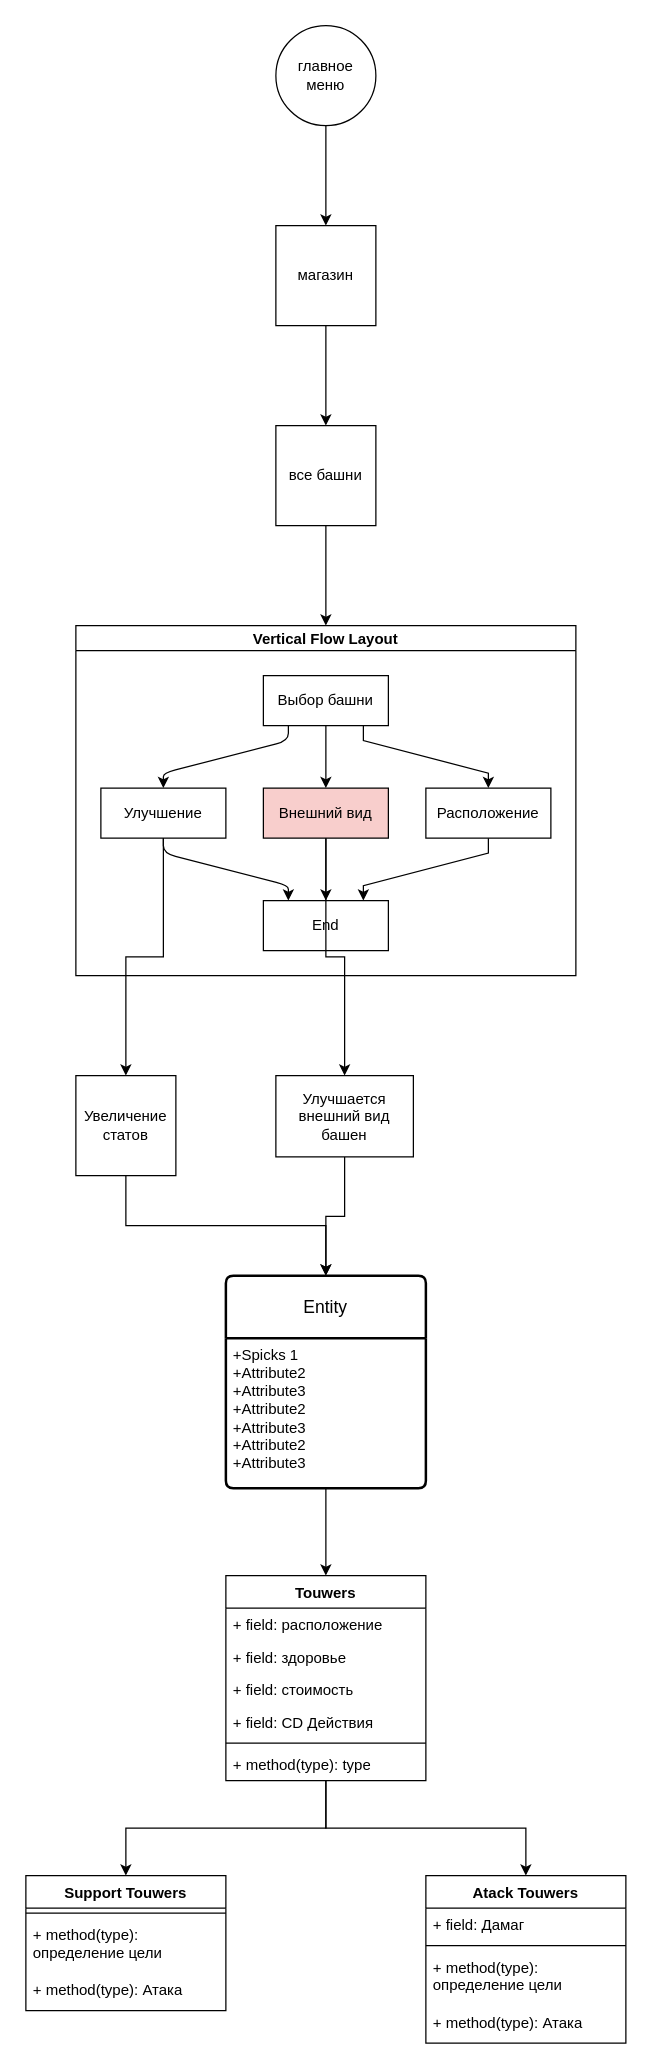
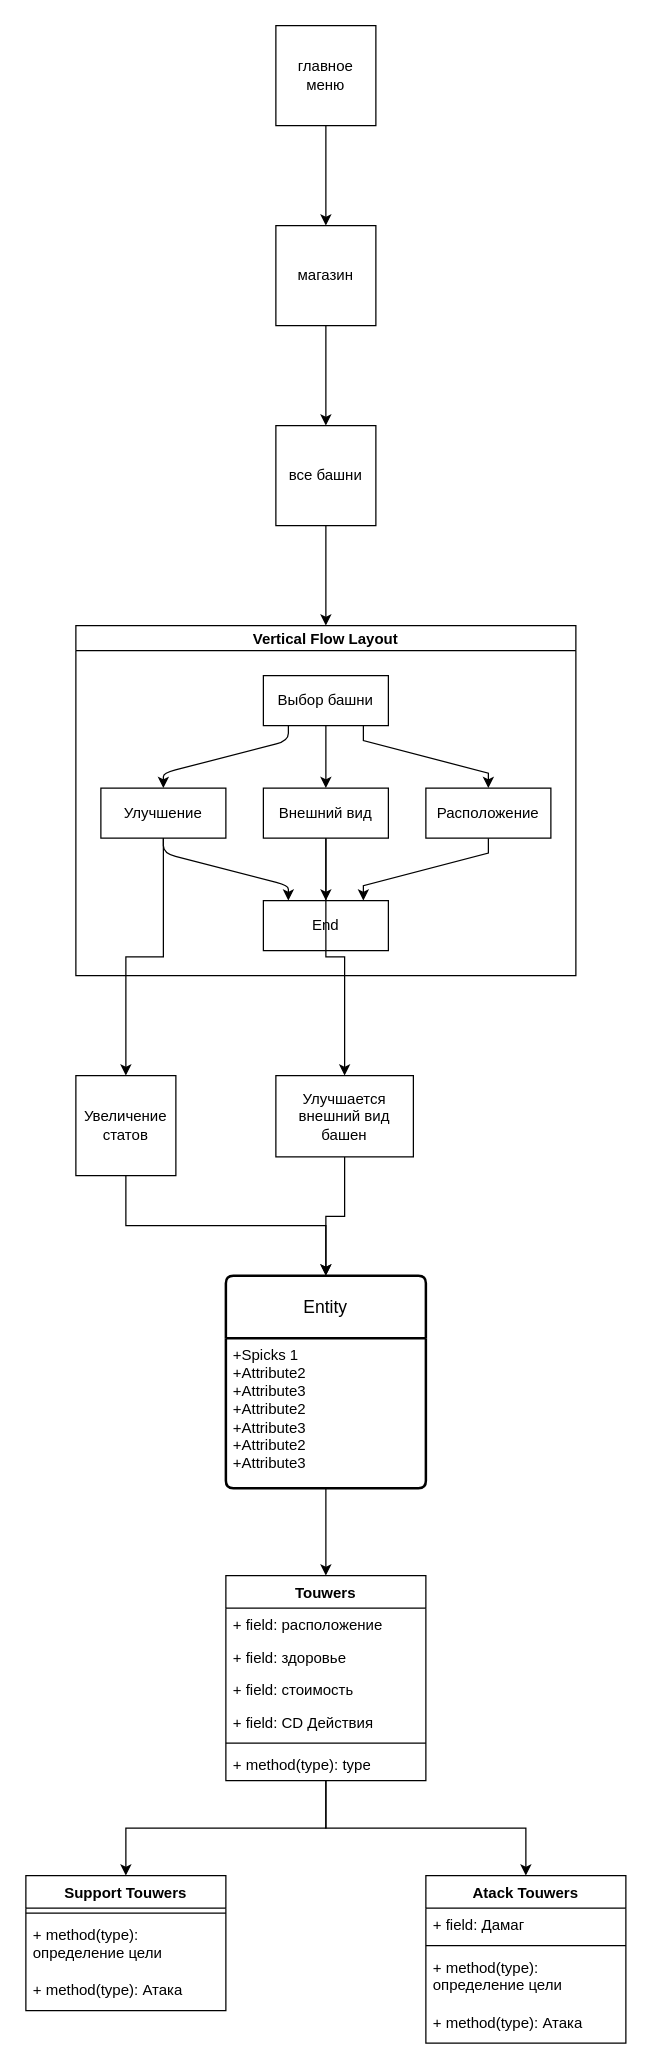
- <mxCell id="3" value="главное меню" style="ellipse;whiteSpace=wrap;html=1;aspect=fixed;" vertex="1" parent="1"><mxGeometry x="220" y="20" width="80" height="80" as="geometry" /></mxCell>
+ <mxCell id="3" value="главное меню" style="whiteSpace=wrap;html=1;aspect=fixed;" vertex="1" parent="1"><mxGeometry x="220" y="20" width="80" height="80" as="geometry" /></mxCell>
- <mxCell id="24" value="Внешний вид" style="whiteSpace=wrap;html=1;fillColor=#f8cecc;" vertex="1" parent="19"><mxGeometry x="150" y="130" width="100" height="40" as="geometry" /></mxCell>
+ <mxCell id="24" value="Внешний вид" style="whiteSpace=wrap;html=1;" vertex="1" parent="19"><mxGeometry x="150" y="130" width="100" height="40" as="geometry" /></mxCell>
